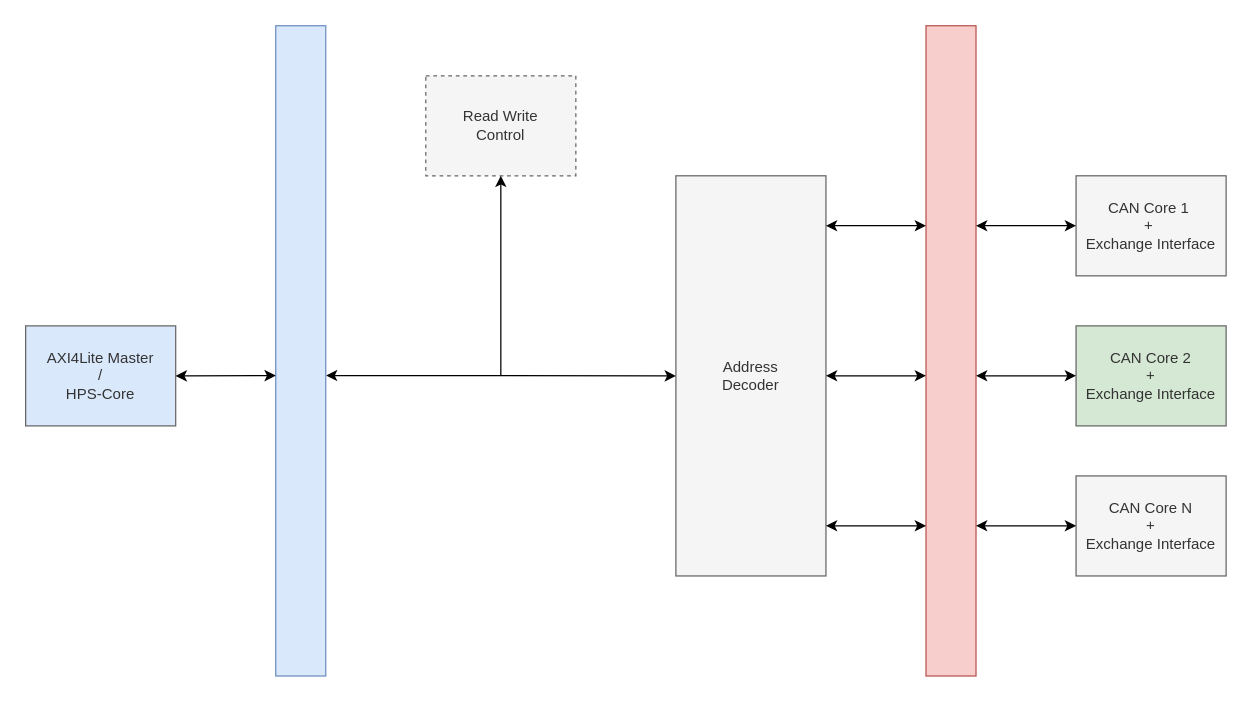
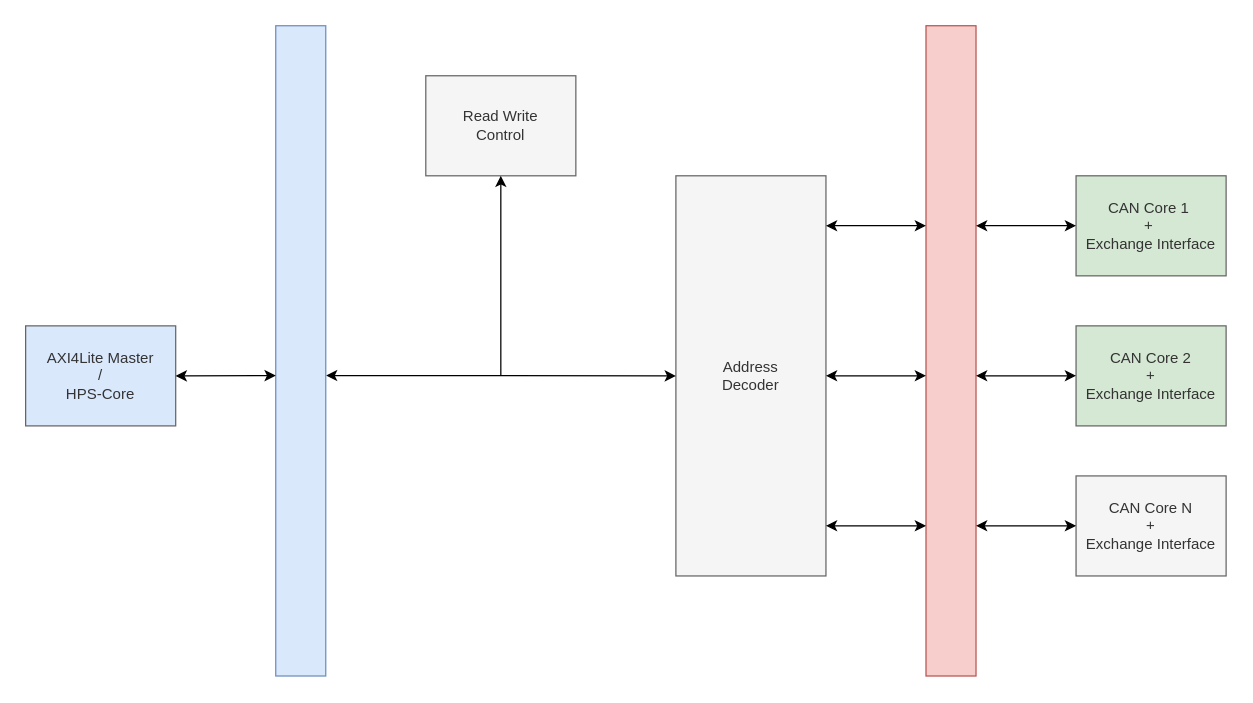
- <mxCell id="6" value="Read Write&lt;br&gt;Control" style="rounded=0;whiteSpace=wrap;html=1;fillColor=#f5f5f5;fontColor=#333333;strokeColor=#666666;dashed=1;" vertex="1" parent="1"><mxGeometry x="340" y="60" width="120" height="80" as="geometry" /></mxCell>
+ <mxCell id="6" value="Read Write&lt;br&gt;Control" style="rounded=0;whiteSpace=wrap;html=1;fillColor=#f5f5f5;fontColor=#333333;strokeColor=#666666;" vertex="1" parent="1"><mxGeometry x="340" y="60" width="120" height="80" as="geometry" /></mxCell>
- <mxCell id="3" value="CAN Core 1&amp;nbsp;&lt;br&gt;+&amp;nbsp;&lt;br&gt;Exchange Interface" style="rounded=0;whiteSpace=wrap;html=1;fillColor=#f5f5f5;fontColor=#333333;strokeColor=#666666;" vertex="1" parent="1"><mxGeometry x="860" y="140" width="120" height="80" as="geometry" /></mxCell>
+ <mxCell id="3" value="CAN Core 1&amp;nbsp;&lt;br&gt;+&amp;nbsp;&lt;br&gt;Exchange Interface" style="rounded=0;whiteSpace=wrap;html=1;fillColor=#d5e8d4;fontColor=#333333;strokeColor=#666666;" vertex="1" parent="1"><mxGeometry x="860" y="140" width="120" height="80" as="geometry" /></mxCell>
